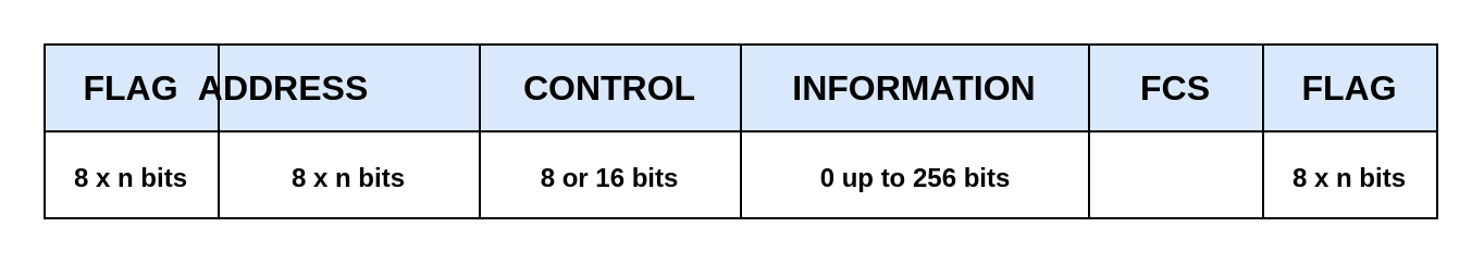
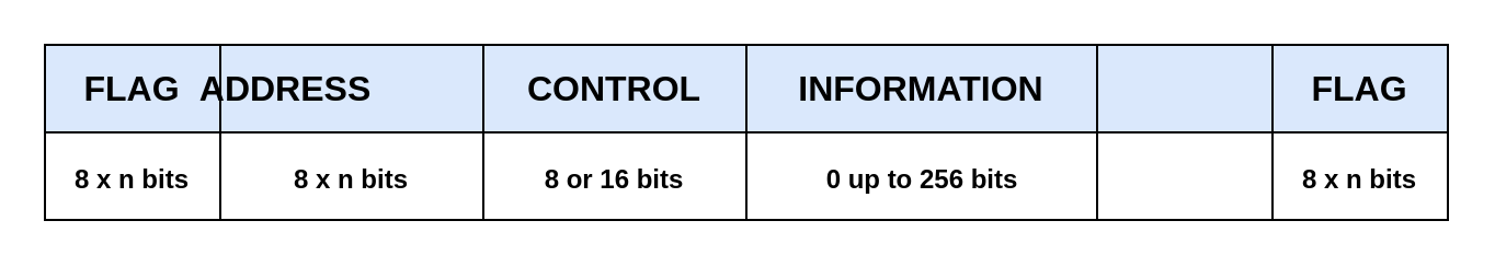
- <mxCell id="25" value="&lt;b style=&quot;font-size: 16px&quot;&gt;FCS&lt;/b&gt;" style="text;html=1;strokeColor=none;fillColor=none;align=center;verticalAlign=middle;whiteSpace=wrap;rounded=0;fontSize=16;" parent="1" vertex="1"><mxGeometry x="520" y="30" width="40" height="20" as="geometry" /></mxCell>
